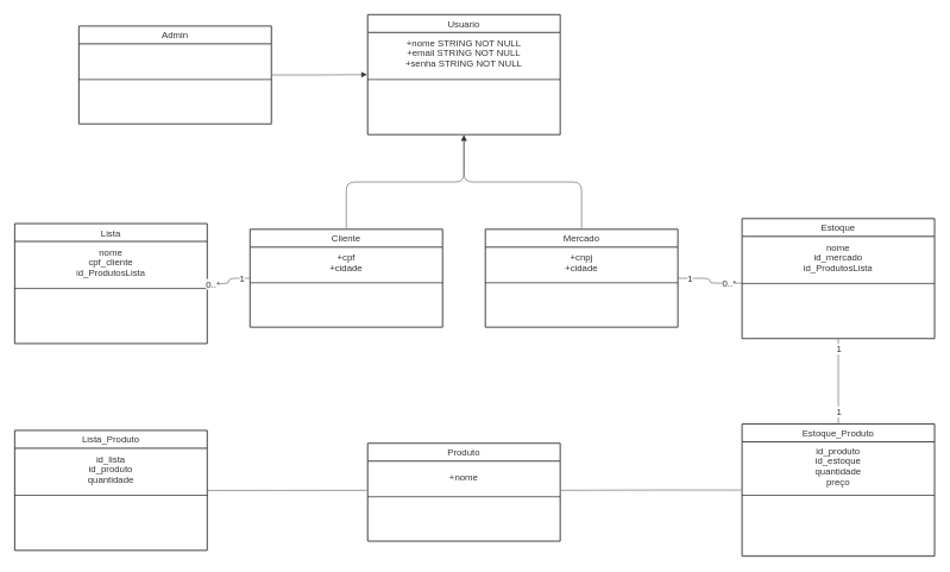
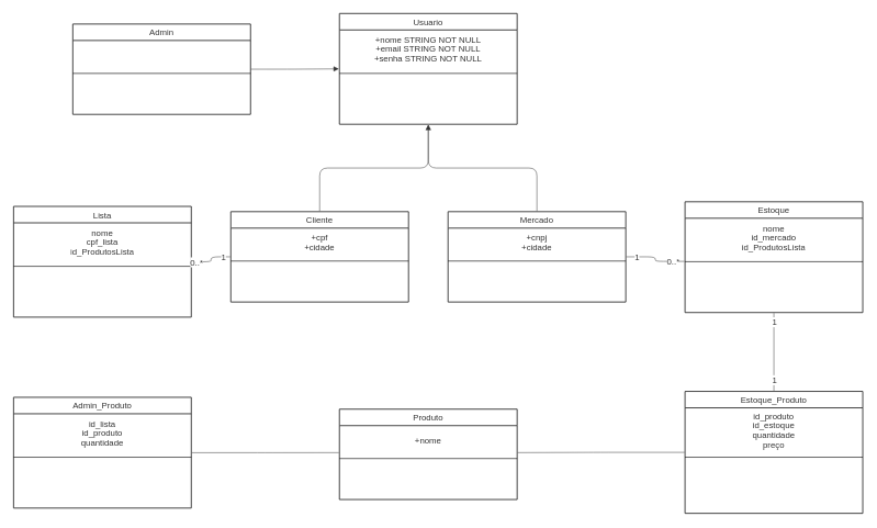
- <mxCell id="26" value="&lt;div style=&quot;display: flex; justify-content: center; text-align: center; align-items: baseline; font-size: 0; line-height: 1.25;margin-top: -2px;&quot;&gt;&lt;span&gt;&lt;span style=&quot;font-size:13px;color:#333333;&quot;&gt;nome&#10;&lt;/span&gt;&lt;/span&gt;&lt;/div&gt;&lt;div style=&quot;display: flex; justify-content: center; text-align: center; align-items: baseline; font-size: 0; line-height: 1.25;margin-top: -2px;&quot;&gt;&lt;span&gt;&lt;span style=&quot;font-size:13px;color:#333333;&quot;&gt;cpf_cliente&#10;&lt;/span&gt;&lt;/span&gt;&lt;/div&gt;&lt;div style=&quot;display: flex; justify-content: center; text-align: center; align-items: baseline; font-size: 0; line-height: 1.25;margin-top: -2px;&quot;&gt;&lt;span&gt;&lt;span style=&quot;font-size:13px;color:#333333;&quot;&gt;id_ProdutosLista&lt;/span&gt;&lt;/span&gt;&lt;/div&gt;" style="part=1;html=1;resizeHeight=0;strokeColor=none;fillColor=none;verticalAlign=middle;spacingLeft=4;spacingRight=4;overflow=hidden;rotatable=0;points=[[0,0.5],[1,0.5]];portConstraint=eastwest;swimlaneFillColor=#ffffff;strokeOpacity=100;fillOpacity=100;whiteSpace=wrap;fontSize=13;fontColor=#333333;align=center;" vertex="1" parent="25"><mxGeometry y="25" width="270" height="62" as="geometry" /></mxCell>
+ <mxCell id="26" value="&lt;div style=&quot;display: flex; justify-content: center; text-align: center; align-items: baseline; font-size: 0; line-height: 1.25;margin-top: -2px;&quot;&gt;&lt;span&gt;&lt;span style=&quot;font-size:13px;color:#333333;&quot;&gt;nome&#10;&lt;/span&gt;&lt;/span&gt;&lt;/div&gt;&lt;div style=&quot;display: flex; justify-content: center; text-align: center; align-items: baseline; font-size: 0; line-height: 1.25;margin-top: -2px;&quot;&gt;&lt;span&gt;&lt;span style=&quot;font-size:13px;color:#333333;&quot;&gt;cpf_lista&#10;&lt;/span&gt;&lt;/span&gt;&lt;/div&gt;&lt;div style=&quot;display: flex; justify-content: center; text-align: center; align-items: baseline; font-size: 0; line-height: 1.25;margin-top: -2px;&quot;&gt;&lt;span&gt;&lt;span style=&quot;font-size:13px;color:#333333;&quot;&gt;id_ProdutosLista&lt;/span&gt;&lt;/span&gt;&lt;/div&gt;" style="part=1;html=1;resizeHeight=0;strokeColor=none;fillColor=none;verticalAlign=middle;spacingLeft=4;spacingRight=4;overflow=hidden;rotatable=0;points=[[0,0.5],[1,0.5]];portConstraint=eastwest;swimlaneFillColor=#ffffff;strokeOpacity=100;fillOpacity=100;whiteSpace=wrap;fontSize=13;fontColor=#333333;align=center;" vertex="1" parent="25"><mxGeometry y="25" width="270" height="62" as="geometry" /></mxCell>
- <mxCell id="39" value="Lista_Produto" style="html=1;overflow=block;blockSpacing=1;swimlane;childLayout=stackLayout;horizontal=1;horizontalStack=0;resizeParent=1;resizeParentMax=0;resizeLast=0;collapsible=0;fontStyle=0;marginBottom=0;swimlaneFillColor=#ffffff;startSize=25;whiteSpace=wrap;fontSize=13;fontColor=#333333;align=center;spacing=0;strokeColor=#333333;strokeOpacity=100;fillOpacity=100;fillColor=#ffffff;strokeWidth=1.5;" vertex="1" parent="1"><mxGeometry x="20" y="603" width="270" height="168.25" as="geometry" /></mxCell>
+ <mxCell id="39" value="Admin_Produto" style="html=1;overflow=block;blockSpacing=1;swimlane;childLayout=stackLayout;horizontal=1;horizontalStack=0;resizeParent=1;resizeParentMax=0;resizeLast=0;collapsible=0;fontStyle=0;marginBottom=0;swimlaneFillColor=#ffffff;startSize=25;whiteSpace=wrap;fontSize=13;fontColor=#333333;align=center;spacing=0;strokeColor=#333333;strokeOpacity=100;fillOpacity=100;fillColor=#ffffff;strokeWidth=1.5;" vertex="1" parent="1"><mxGeometry x="20" y="603" width="270" height="168.25" as="geometry" /></mxCell>
